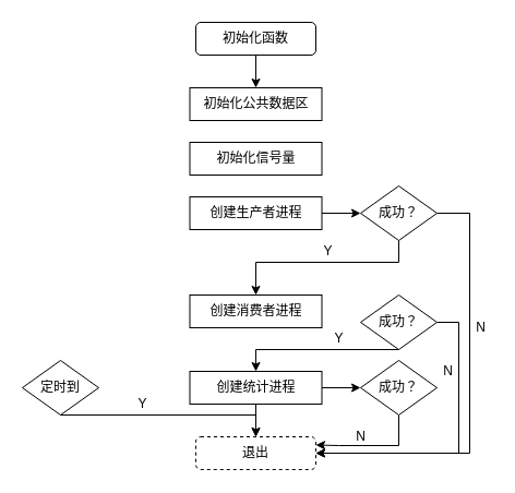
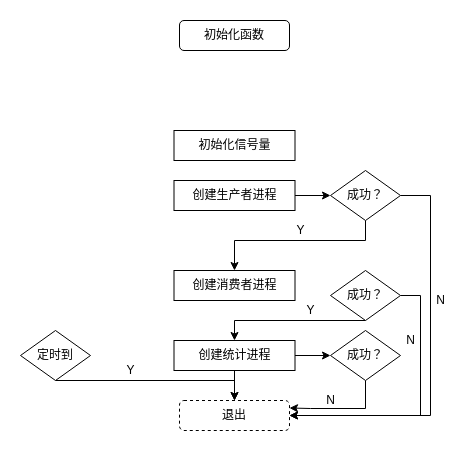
- <mxCell id="2" style="edgeStyle=orthogonalEdgeStyle;rounded=0;orthogonalLoop=1;jettySize=auto;html=1;entryX=0.5;entryY=0;entryDx=0;entryDy=0;" edge="1" parent="1" source="3" target="4"><mxGeometry relative="1" as="geometry" /></mxCell>
- <mxCell id="4" value="&lt;p class=&quot;MsoNormal&quot; align=&quot;center&quot;&gt;&lt;span style=&quot;font-size: 9.0pt&quot;&gt;初始化公共数据区&lt;/span&gt;&lt;span lang=&quot;EN-US&quot; style=&quot;font-size: 9.0pt&quot;&gt;&lt;/span&gt;&lt;/p&gt;" style="rounded=0;whiteSpace=wrap;html=1;" vertex="1" parent="1"><mxGeometry x="173.5" y="80" width="121" height="30" as="geometry" /></mxCell>
